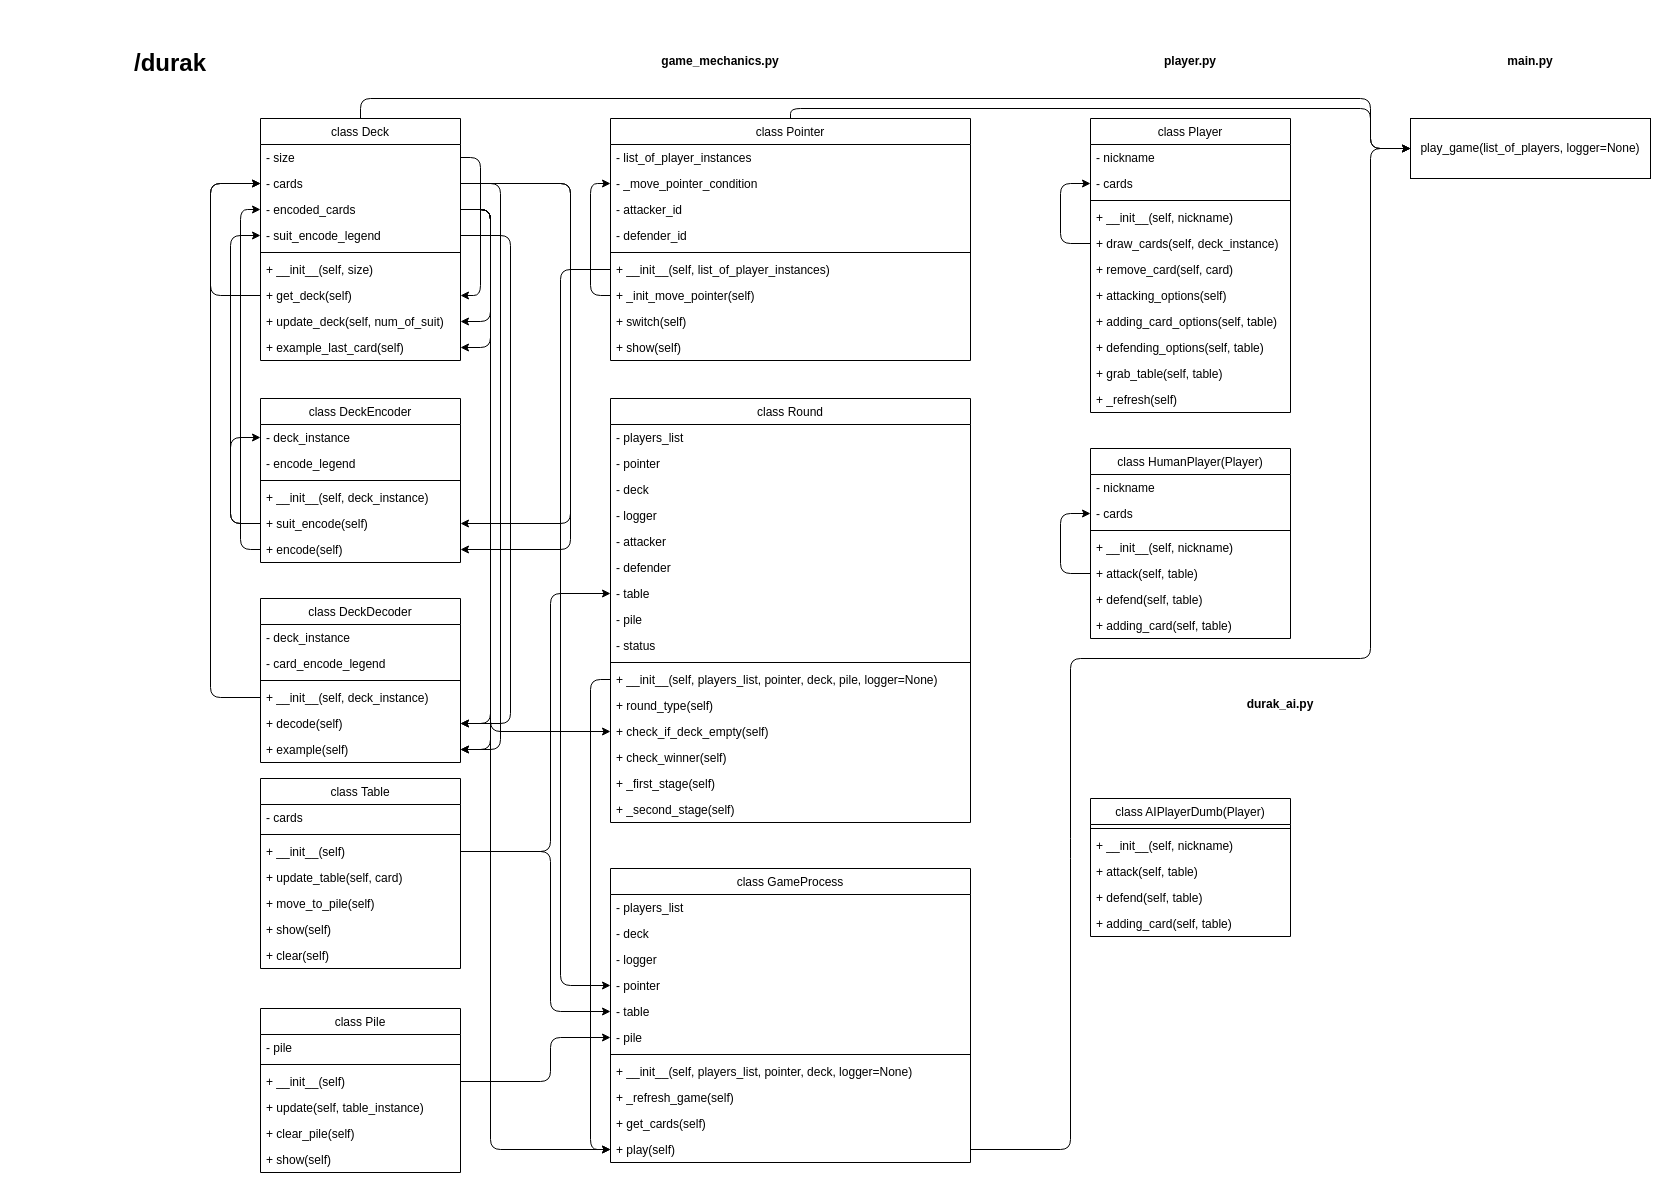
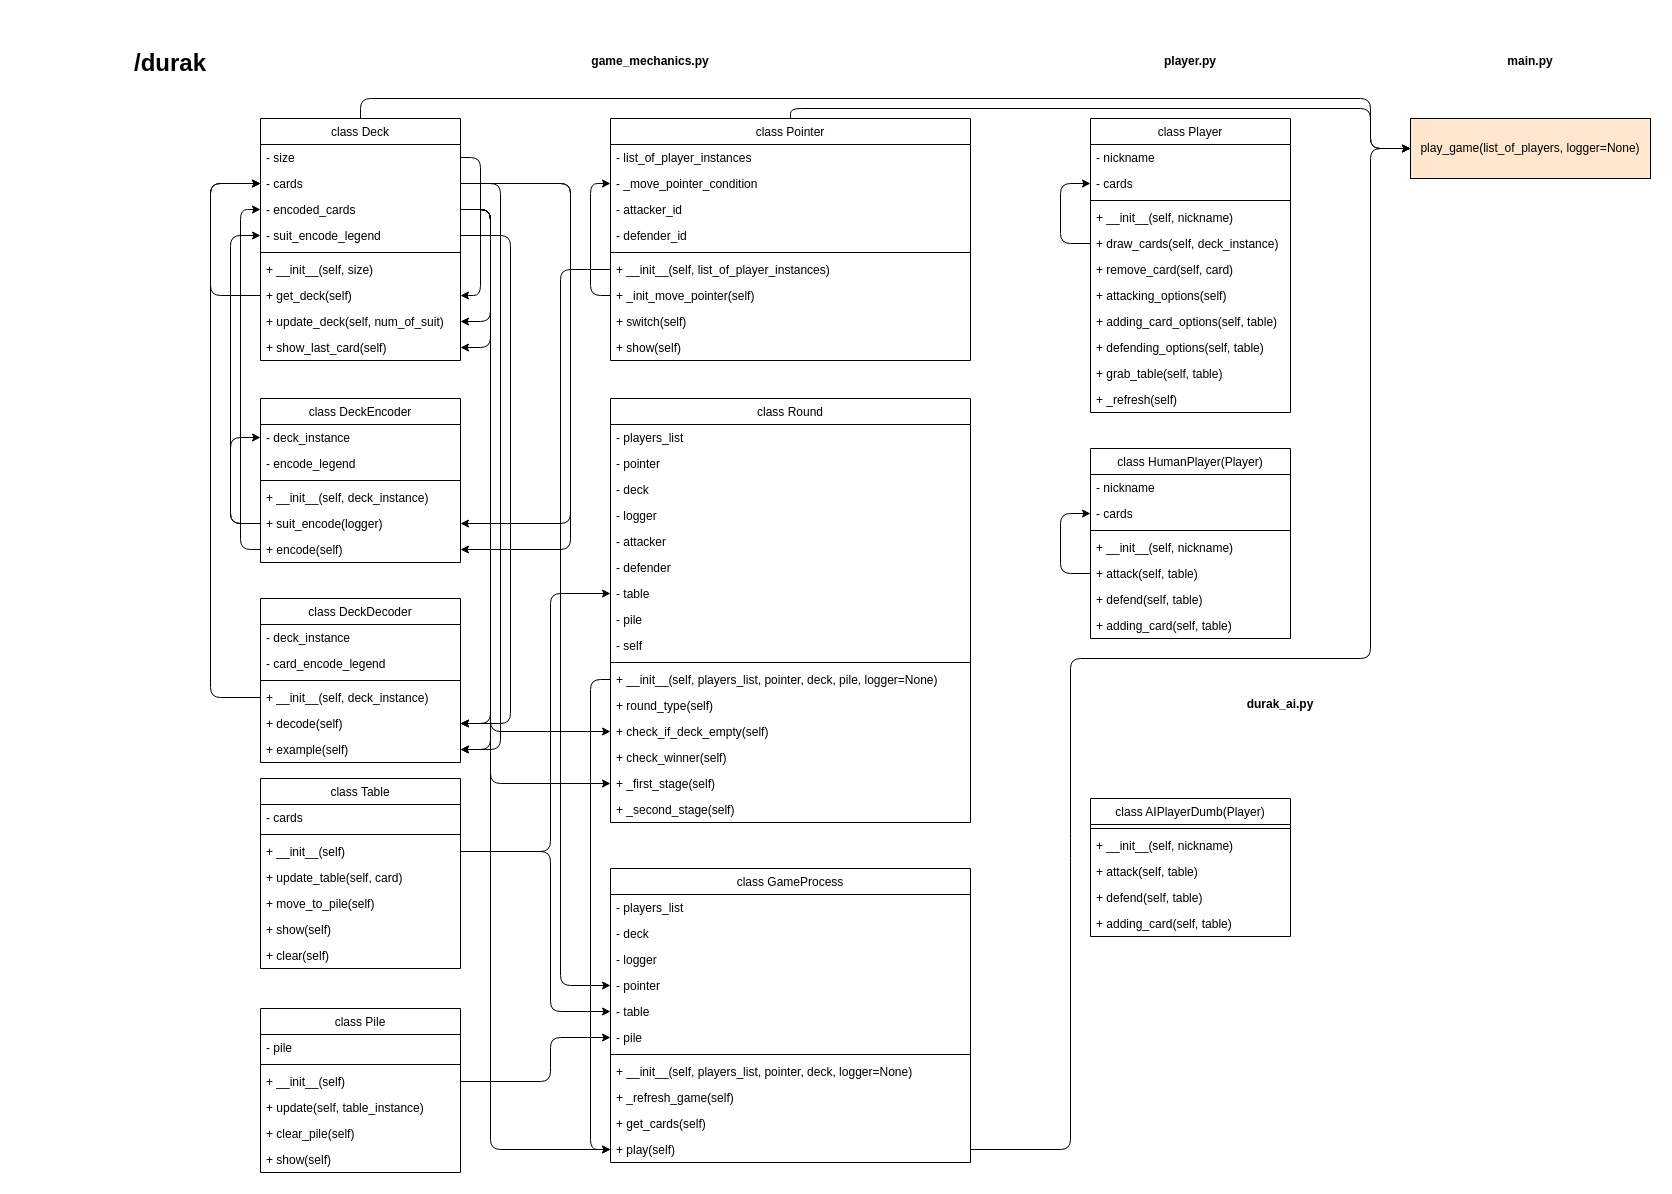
- <mxCell id="2" value="game_mechanics.py" style="text;align=center;fontStyle=1;verticalAlign=middle;spacingLeft=3;spacingRight=3;strokeColor=none;rotatable=0;points=[[0,0.5],[1,0.5]];portConstraint=eastwest;" parent="1" vertex="1"><mxGeometry x="400" y="20" width="640" height="80" as="geometry" /></mxCell>
+ <mxCell id="2" value="game_mechanics.py" style="text;align=center;fontStyle=1;verticalAlign=middle;spacingLeft=3;spacingRight=3;strokeColor=none;rotatable=0;points=[[0,0.5],[1,0.5]];portConstraint=eastwest;" parent="1" vertex="1"><mxGeometry x="330" width="640" height="80" as="geometry" y="20" /></mxCell>
- <mxCell id="12" value="play_game(list_of_players, logger=None)" style="rounded=0;whiteSpace=wrap;html=1;" parent="1" vertex="1"><mxGeometry x="1410" y="118" width="240" height="60" as="geometry" /></mxCell>
+ <mxCell id="12" value="play_game(list_of_players, logger=None)" style="rounded=0;whiteSpace=wrap;html=1;fillColor=#ffe6cc;" parent="1" vertex="1"><mxGeometry x="1410" y="118" width="240" height="60" as="geometry" /></mxCell>
- <mxCell id="99" value="+ example_last_card(self)" style="text;strokeColor=none;fillColor=none;align=left;verticalAlign=top;spacingLeft=4;spacingRight=4;overflow=hidden;rotatable=0;points=[[0,0.5],[1,0.5]];portConstraint=eastwest;" parent="90" vertex="1"><mxGeometry y="216" width="200" height="26" as="geometry" /></mxCell>
+ <mxCell id="99" value="+ show_last_card(self)" style="text;strokeColor=none;fillColor=none;align=left;verticalAlign=top;spacingLeft=4;spacingRight=4;overflow=hidden;rotatable=0;points=[[0,0.5],[1,0.5]];portConstraint=eastwest;" parent="90" vertex="1"><mxGeometry y="216" width="200" height="26" as="geometry" /></mxCell>
- <mxCell id="109" value="+ suit_encode(self)" style="text;strokeColor=none;fillColor=none;align=left;verticalAlign=top;spacingLeft=4;spacingRight=4;overflow=hidden;rotatable=0;points=[[0,0.5],[1,0.5]];portConstraint=eastwest;" parent="104" vertex="1"><mxGeometry y="112" width="200" height="26" as="geometry" /></mxCell>
+ <mxCell id="109" value="+ suit_encode(logger)" style="text;strokeColor=none;fillColor=none;align=left;verticalAlign=top;spacingLeft=4;spacingRight=4;overflow=hidden;rotatable=0;points=[[0,0.5],[1,0.5]];portConstraint=eastwest;" parent="104" vertex="1"><mxGeometry y="112" width="200" height="26" as="geometry" /></mxCell>
- <mxCell id="50" value="- status" style="text;strokeColor=none;fillColor=none;align=left;verticalAlign=top;spacingLeft=4;spacingRight=4;overflow=hidden;rotatable=0;points=[[0,0.5],[1,0.5]];portConstraint=eastwest;" parent="41" vertex="1"><mxGeometry y="234" width="360" height="26" as="geometry" /></mxCell>
+ <mxCell id="50" value="- self" style="text;strokeColor=none;fillColor=none;align=left;verticalAlign=top;spacingLeft=4;spacingRight=4;overflow=hidden;rotatable=0;points=[[0,0.5],[1,0.5]];portConstraint=eastwest;" parent="41" vertex="1"><mxGeometry y="234" width="360" height="26" as="geometry" /></mxCell>
+ <mxCell id="137" value="" style="endArrow=classic;html=1;exitX=1;exitY=0.5;exitDx=0;exitDy=0;entryX=0;entryY=0.5;entryDx=0;entryDy=0;" edge="1" parent="1" source="93" target="56"><mxGeometry width="50" height="50" relative="1" as="geometry"><mxPoint x="540" y="640" as="sourcePoint" /><mxPoint x="490" y="790" as="targetPoint" /><Array as="points"><mxPoint x="490" y="209" /><mxPoint x="490" y="783" /></Array></mxGeometry></mxCell>
